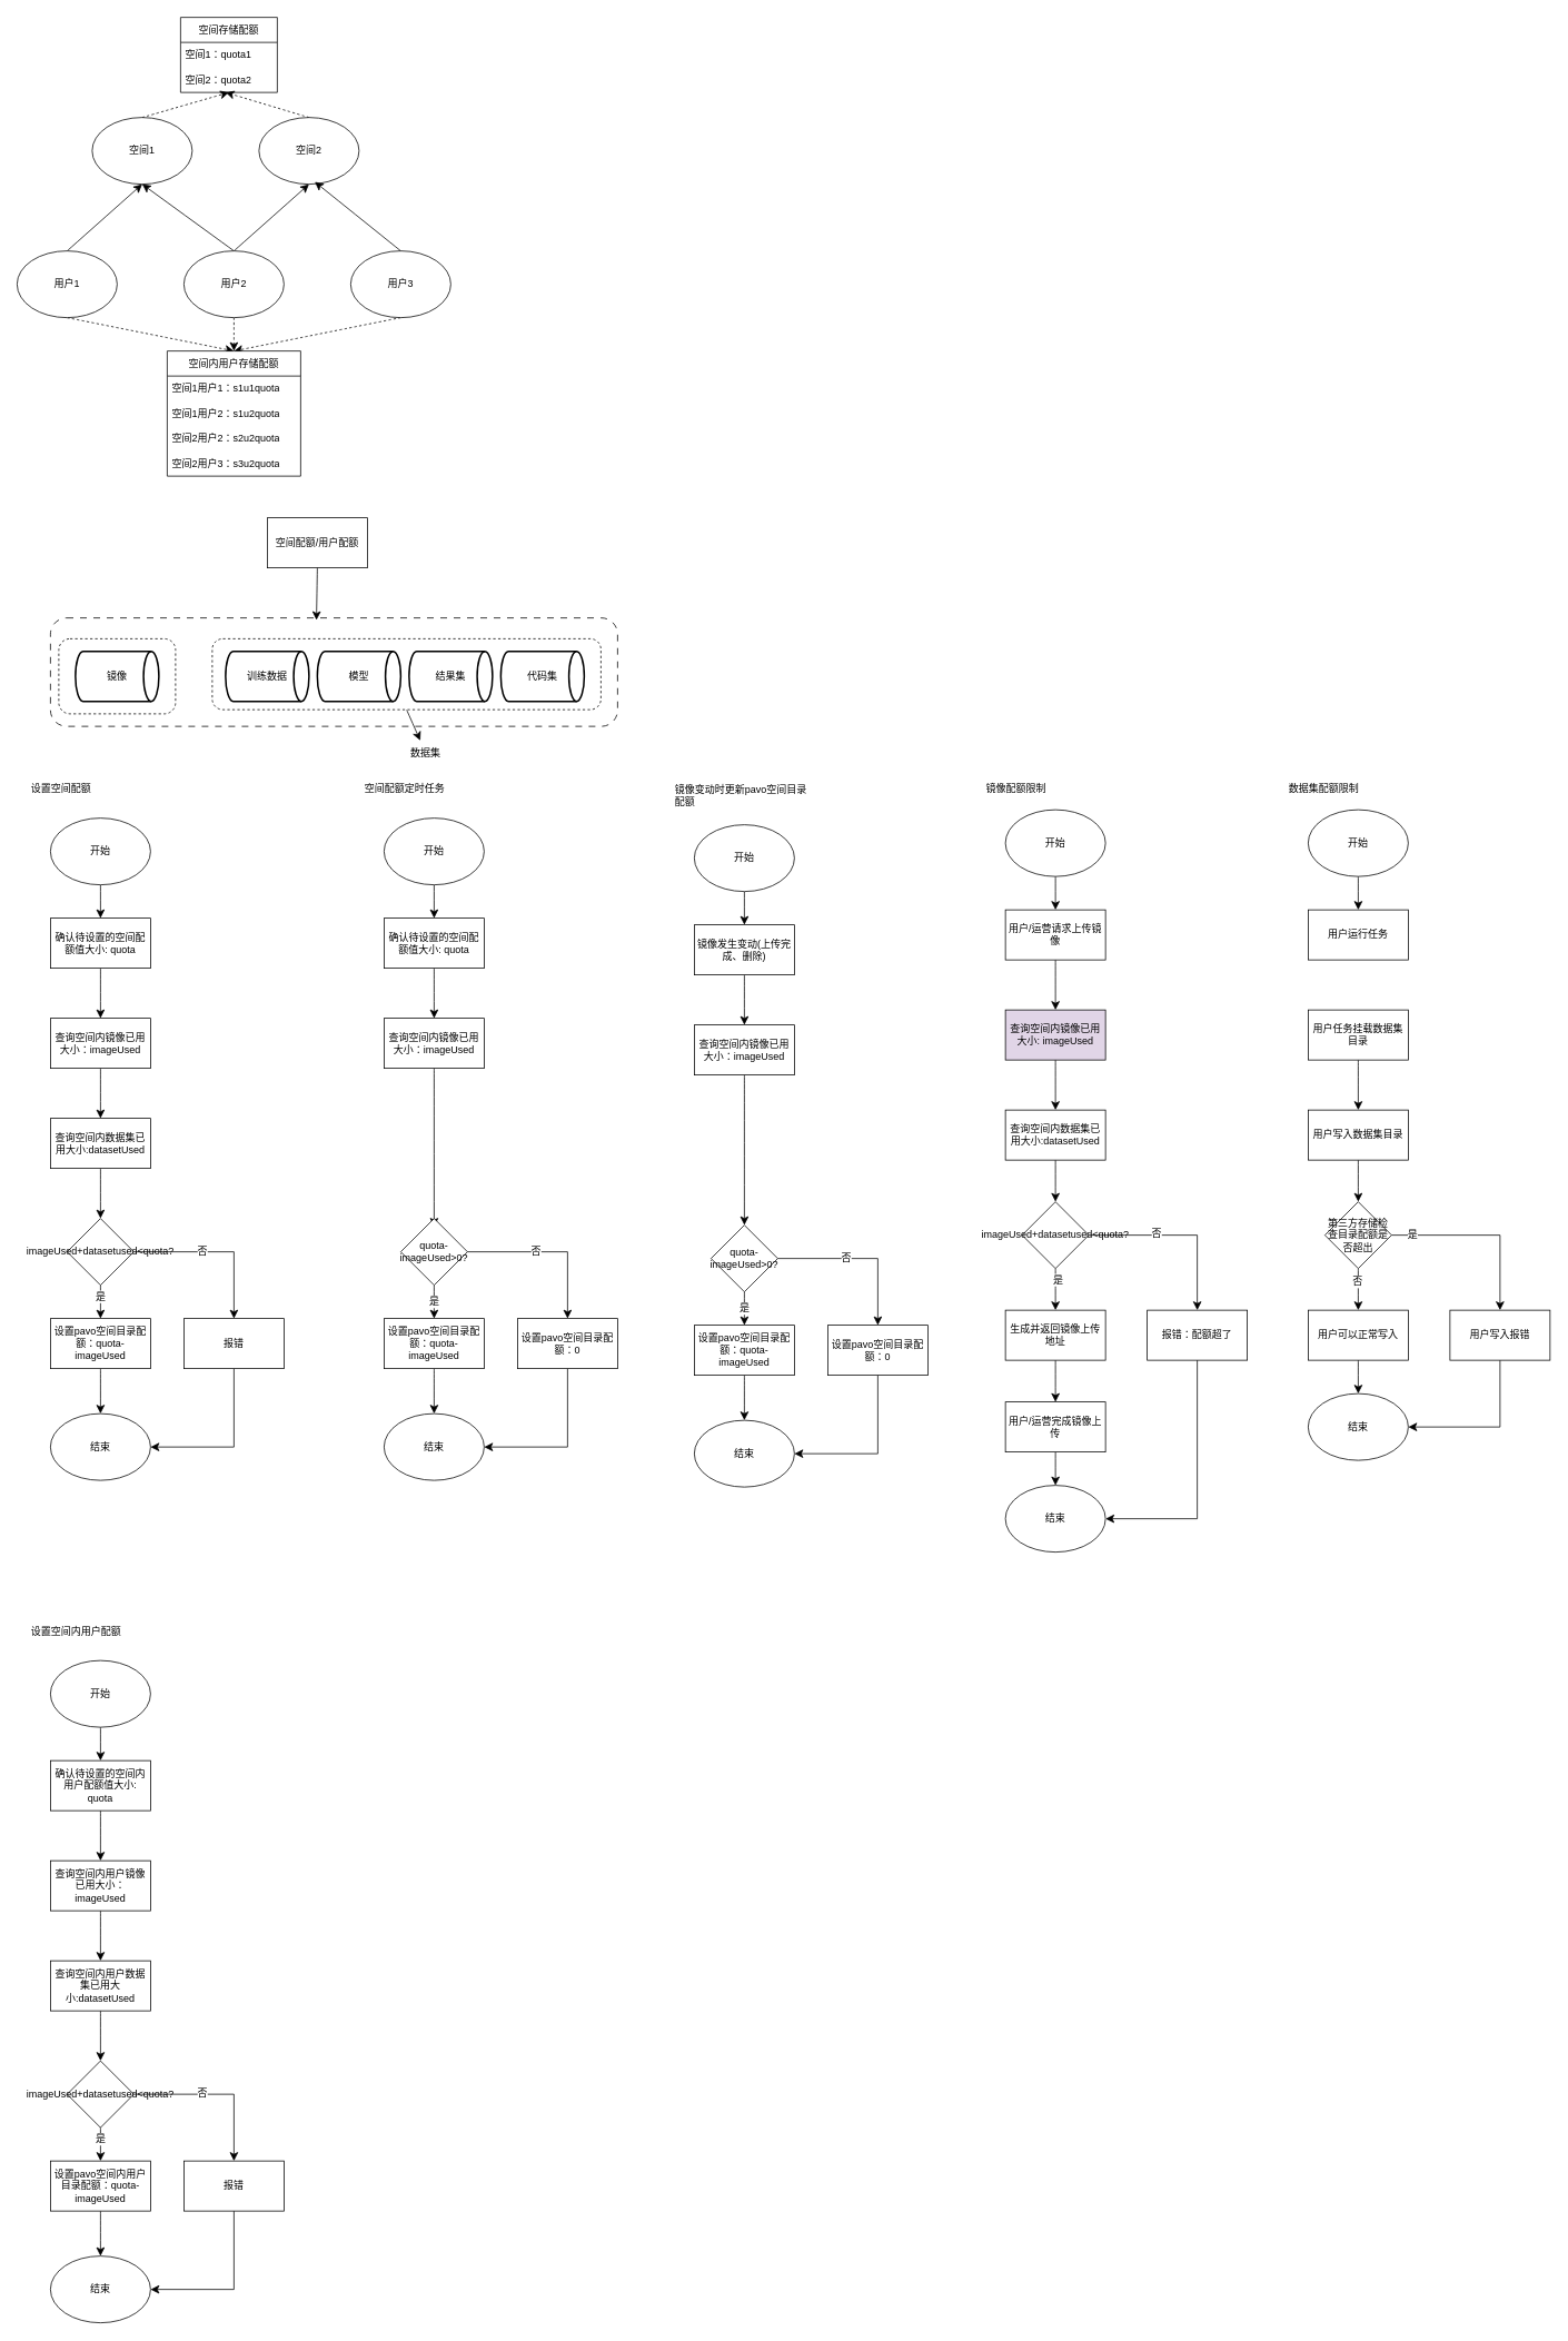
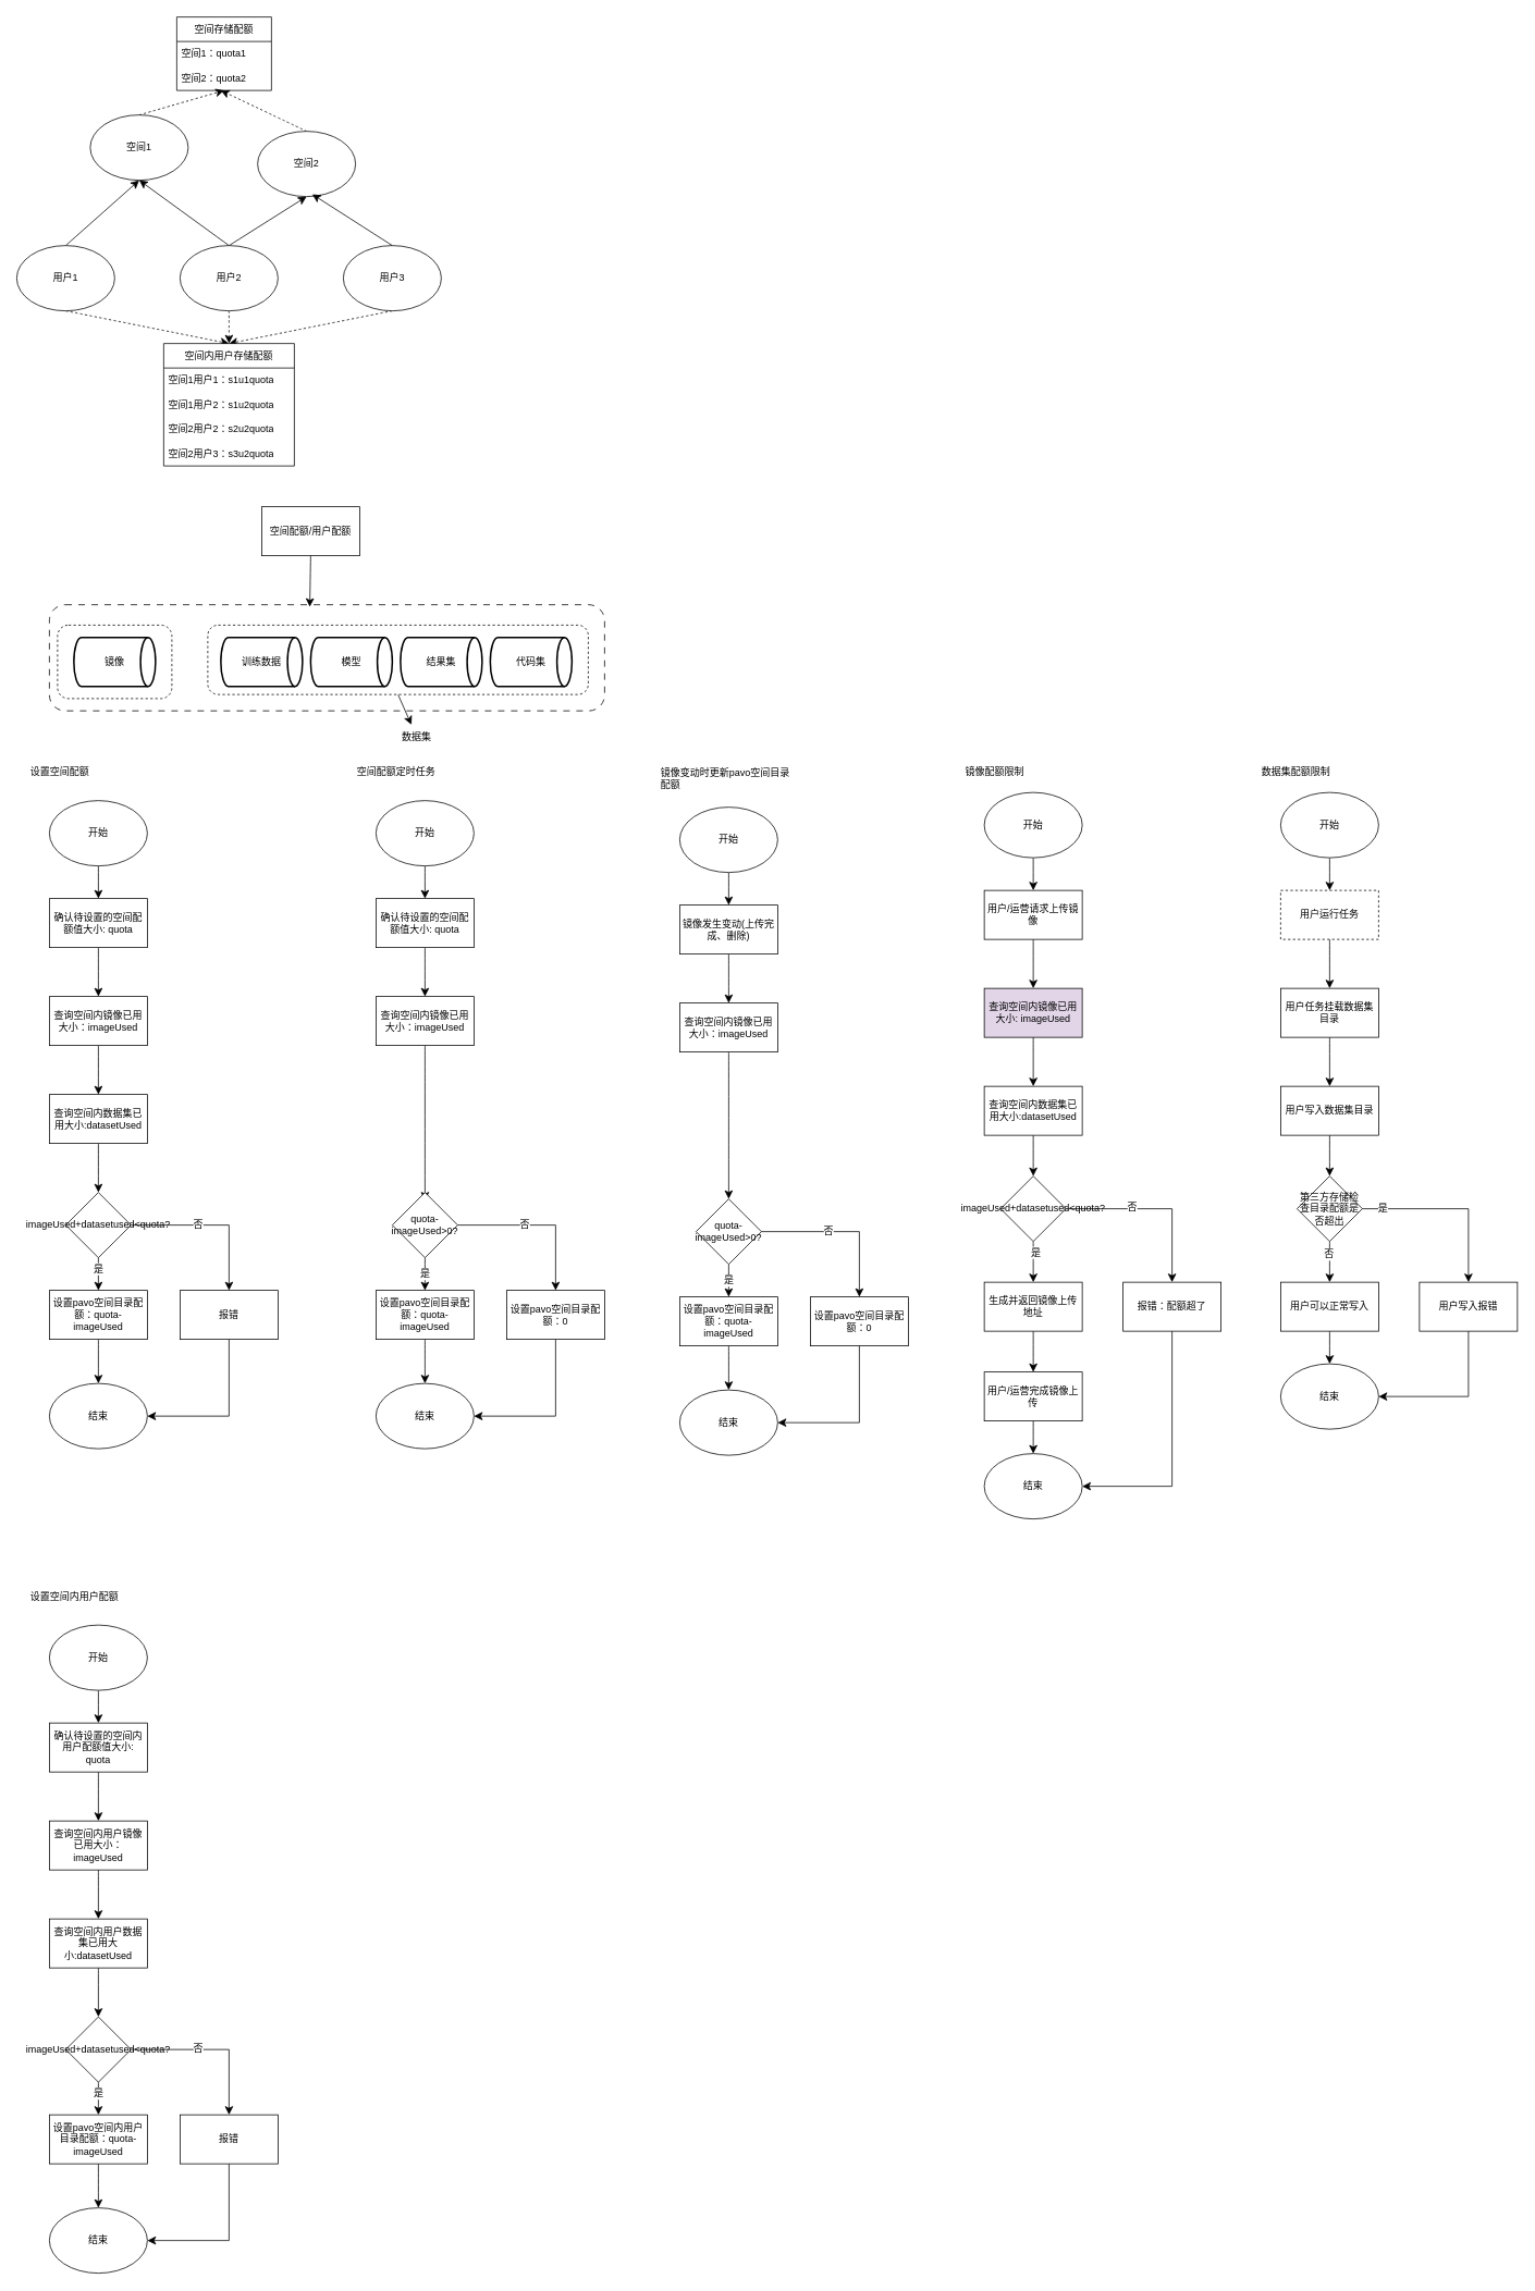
- <mxCell id="18" value="空间2" style="ellipse;whiteSpace=wrap;html=1;" parent="1" vertex="1"><mxGeometry x="310" y="140" width="120" height="80" as="geometry" /></mxCell>
+ <mxCell id="18" value="空间2" style="ellipse;whiteSpace=wrap;html=1;" parent="1" vertex="1"><mxGeometry x="315" y="160" width="120" height="80" as="geometry" /></mxCell>
- <mxCell id="95" value="用户运行任务" style="rounded=0;whiteSpace=wrap;html=1;" parent="1" vertex="1"><mxGeometry x="1568" y="1090" width="120" height="60" as="geometry" /></mxCell>
+ <mxCell id="95" value="用户运行任务" style="rounded=0;whiteSpace=wrap;html=1;dashed=1;" parent="1" vertex="1"><mxGeometry x="1568" y="1090" width="120" height="60" as="geometry" /></mxCell>
+ <mxCell id="94" style="edgeStyle=none;curved=1;rounded=0;orthogonalLoop=1;jettySize=auto;html=1;exitX=0.5;exitY=1;exitDx=0;exitDy=0;entryX=0.5;entryY=0;entryDx=0;entryDy=0;fontSize=12;startSize=8;endSize=8;" parent="1" source="95" target="97" edge="1"><mxGeometry relative="1" as="geometry" /></mxCell>
